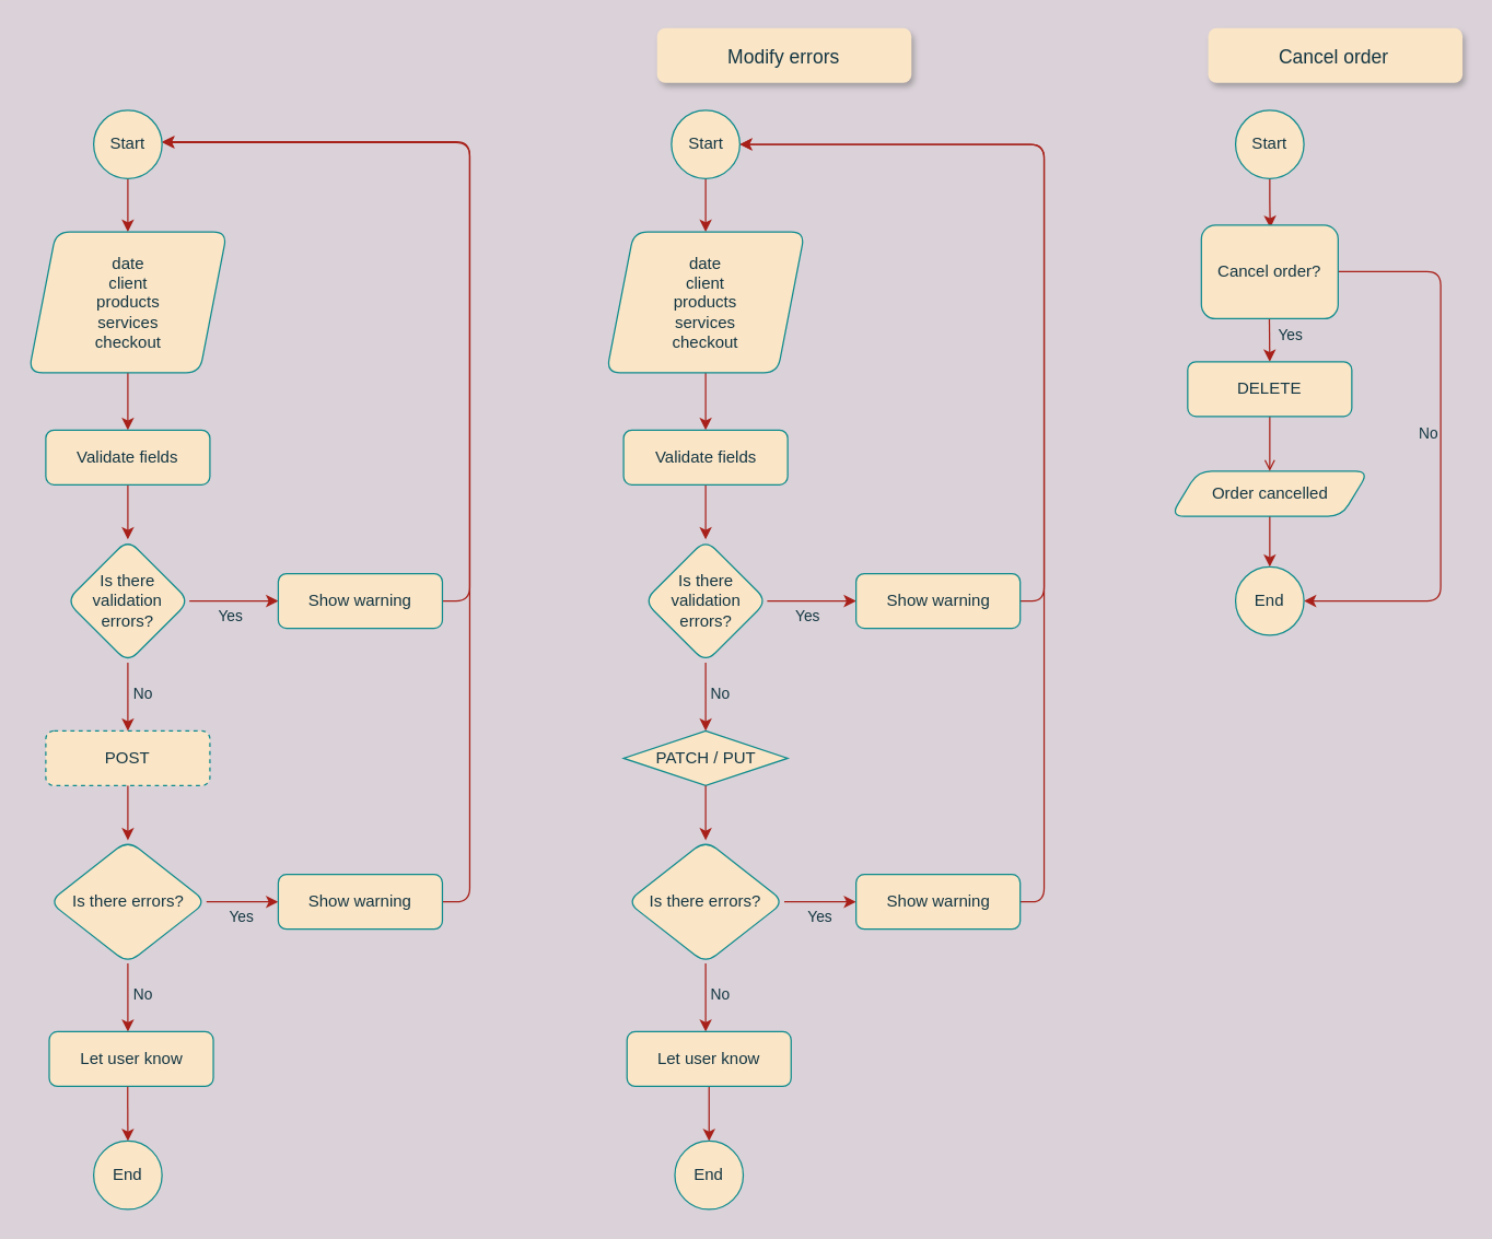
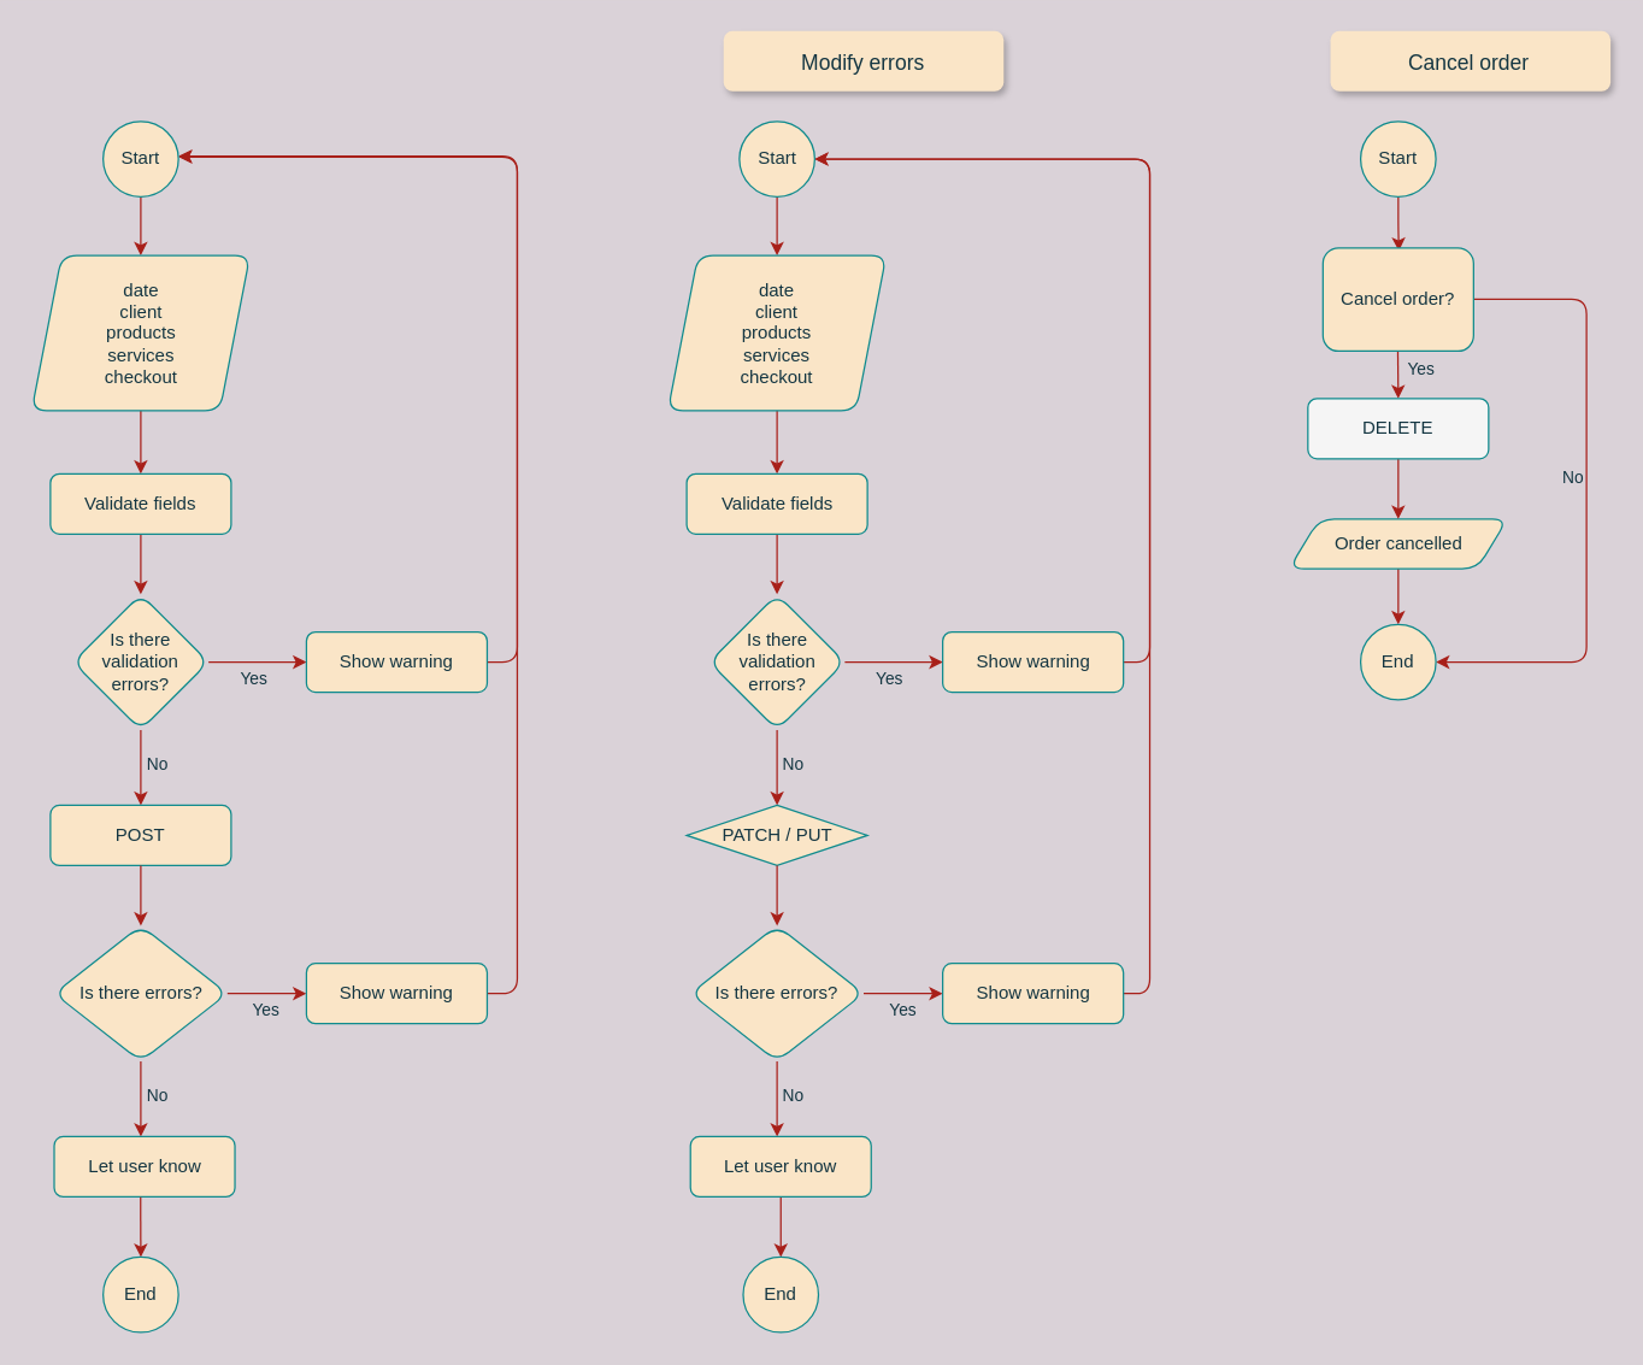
- <mxCell id="64" value="DELETE" style="whiteSpace=wrap;html=1;fillColor=#FAE5C7;strokeColor=#0F8B8D;fontColor=#143642;rounded=1;sketch=0;" vertex="1" parent="1"><mxGeometry x="868" y="264" width="120" height="40" as="geometry" /></mxCell>
+ <mxCell id="64" value="DELETE" style="whiteSpace=wrap;html=1;fillColor=#f5f5f5;strokeColor=#0F8B8D;fontColor=#143642;rounded=1;sketch=0;" vertex="1" parent="1"><mxGeometry x="868" y="264" width="120" height="40" as="geometry" /></mxCell>
- <mxCell id="63" style="edgeStyle=orthogonalEdgeStyle;curved=0;rounded=1;sketch=0;orthogonalLoop=1;jettySize=auto;html=1;entryX=0.5;entryY=0;entryDx=0;entryDy=0;fontColor=#143642;strokeColor=#A8201A;fillColor=#FAE5C7;endArrow=open;" edge="1" parent="1" source="64" target="62"><mxGeometry relative="1" as="geometry" /></mxCell>
+ <mxCell id="63" style="edgeStyle=orthogonalEdgeStyle;curved=0;rounded=1;sketch=0;orthogonalLoop=1;jettySize=auto;html=1;entryX=0.5;entryY=0;entryDx=0;entryDy=0;fontColor=#143642;strokeColor=#A8201A;fillColor=#FAE5C7;" edge="1" parent="1" source="64" target="62"><mxGeometry relative="1" as="geometry" /></mxCell>
- <mxCell id="14" value="POST " style="whiteSpace=wrap;html=1;fillColor=#FAE5C7;strokeColor=#0F8B8D;fontColor=#143642;rounded=1;sketch=0;dashed=1;" vertex="1" parent="1"><mxGeometry x="33" y="534" width="120" height="40" as="geometry" /></mxCell>
+ <mxCell id="14" value="POST " style="whiteSpace=wrap;html=1;fillColor=#FAE5C7;strokeColor=#0F8B8D;fontColor=#143642;rounded=1;sketch=0;" vertex="1" parent="1"><mxGeometry x="33" y="534" width="120" height="40" as="geometry" /></mxCell>
